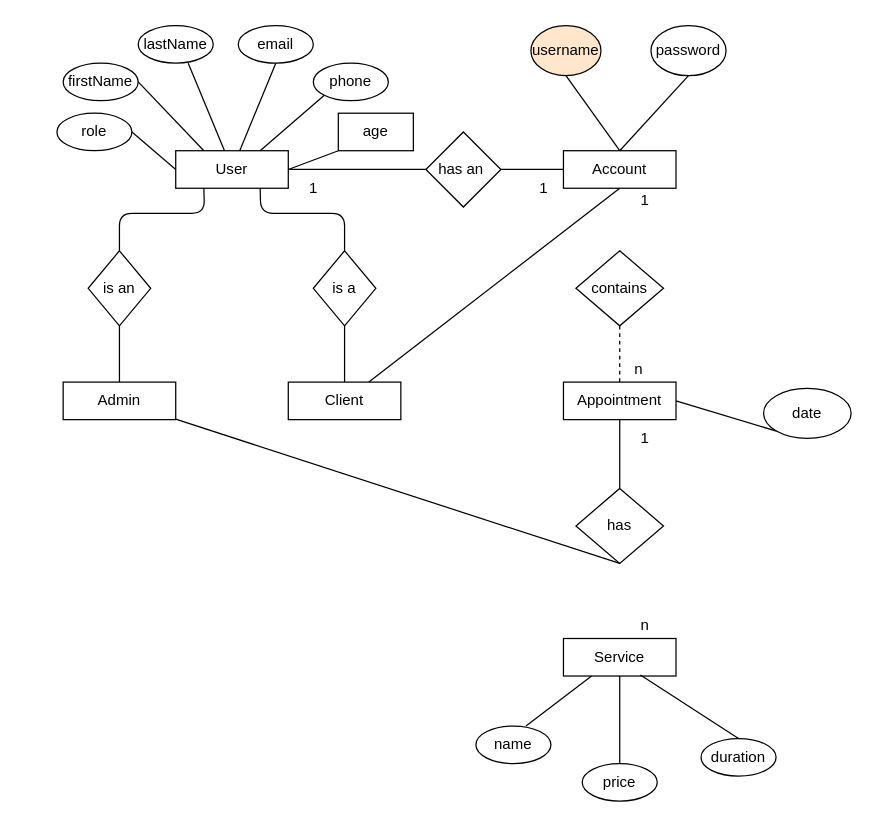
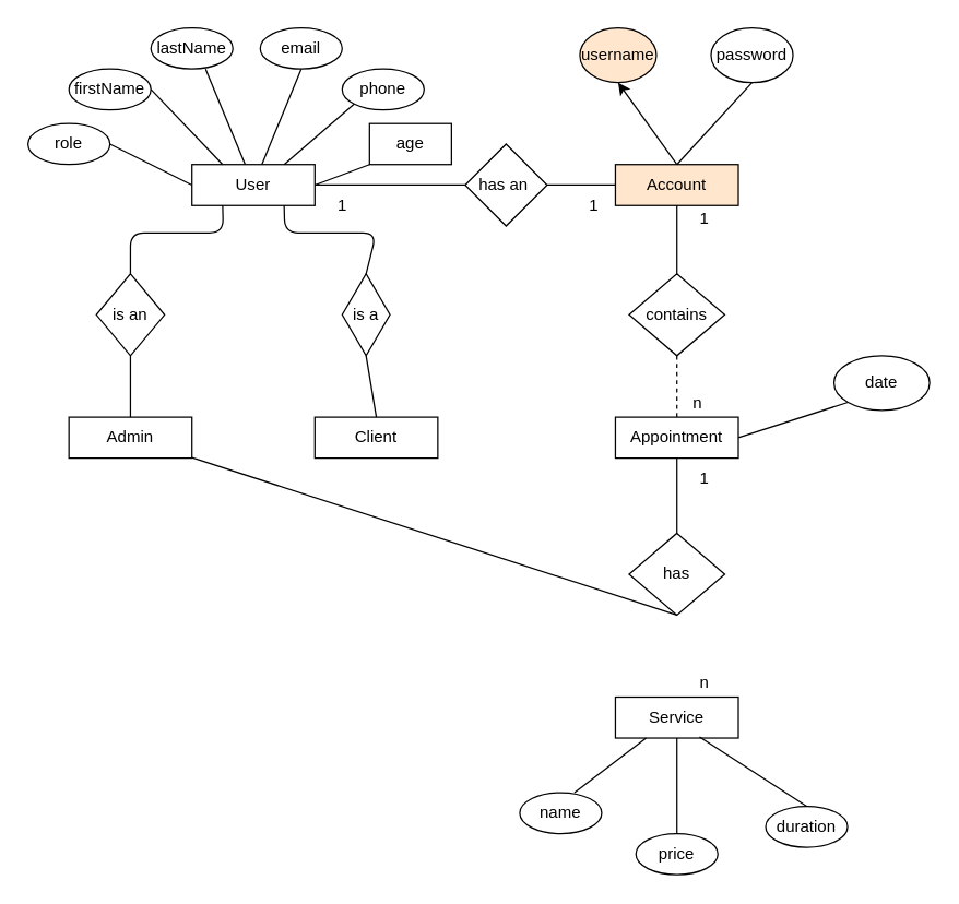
- <mxCell id="37" value="" style="endArrow=none;html=1;entryX=0.5;entryY=1;entryDx=0;entryDy=0;exitX=0.5;exitY=0;exitDx=0;exitDy=0;" edge="1" parent="1" source="5" target="35"><mxGeometry width="50" height="50" relative="1" as="geometry"><mxPoint x="250" y="320" as="sourcePoint" /><mxPoint x="300" y="270" as="targetPoint" /></mxGeometry></mxCell>
+ <mxCell id="37" value="" style="endArrow=classic;html=1;entryX=0.5;entryY=1;entryDx=0;entryDy=0;exitX=0.5;exitY=0;exitDx=0;exitDy=0;" edge="1" parent="1" source="5" target="35"><mxGeometry width="50" height="50" relative="1" as="geometry"><mxPoint x="250" y="320" as="sourcePoint" /><mxPoint x="300" y="270" as="targetPoint" /></mxGeometry></mxCell>
- <mxCell id="13" value="role" style="ellipse;whiteSpace=wrap;html=1;" vertex="1" parent="1"><mxGeometry x="45" y="90" width="60" height="30" as="geometry" /></mxCell>
+ <mxCell id="13" value="role" style="ellipse;whiteSpace=wrap;html=1;" vertex="1" parent="1"><mxGeometry x="20" y="90" width="60" height="30" as="geometry" /></mxCell>
- <mxCell id="5" value="Account" style="rounded=0;whiteSpace=wrap;html=1;" vertex="1" parent="1"><mxGeometry x="450" y="120" width="90" height="30" as="geometry" /></mxCell>
+ <mxCell id="5" value="Account" style="rounded=0;whiteSpace=wrap;html=1;fillColor=#ffe6cc;" vertex="1" parent="1"><mxGeometry x="450" y="120" width="90" height="30" as="geometry" /></mxCell>
- <mxCell id="31" value="" style="endArrow=none;html=1;exitX=0.5;exitY=1;exitDx=0;exitDy=0;" edge="1" parent="1" source="5" target="3"><mxGeometry width="50" height="50" relative="1" as="geometry"><mxPoint x="250" y="320" as="sourcePoint" /><mxPoint x="300" y="270" as="targetPoint" /></mxGeometry></mxCell>
+ <mxCell id="31" value="" style="endArrow=none;html=1;exitX=0.5;exitY=1;exitDx=0;exitDy=0;entryX=0.5;entryY=0;entryDx=0;entryDy=0;" edge="1" parent="1" source="5" target="11"><mxGeometry width="50" height="50" relative="1" as="geometry"><mxPoint x="250" y="320" as="sourcePoint" /><mxPoint x="300" y="270" as="targetPoint" /></mxGeometry></mxCell>
- <mxCell id="9" value="is a" style="rhombus;whiteSpace=wrap;html=1;" vertex="1" parent="1"><mxGeometry x="250" y="200" width="50" height="60" as="geometry" /></mxCell>
+ <mxCell id="9" value="is a" style="rhombus;whiteSpace=wrap;html=1;" vertex="1" parent="1"><mxGeometry x="250" y="200" width="35" height="60" as="geometry" /></mxCell>
- <mxCell id="39" value="date" style="ellipse;whiteSpace=wrap;html=1;" vertex="1" parent="1"><mxGeometry x="610" y="310" width="70" height="40" as="geometry" /></mxCell>
+ <mxCell id="39" value="date" style="ellipse;whiteSpace=wrap;html=1;" vertex="1" parent="1"><mxGeometry x="610" y="260" width="70" height="40" as="geometry" /></mxCell>
